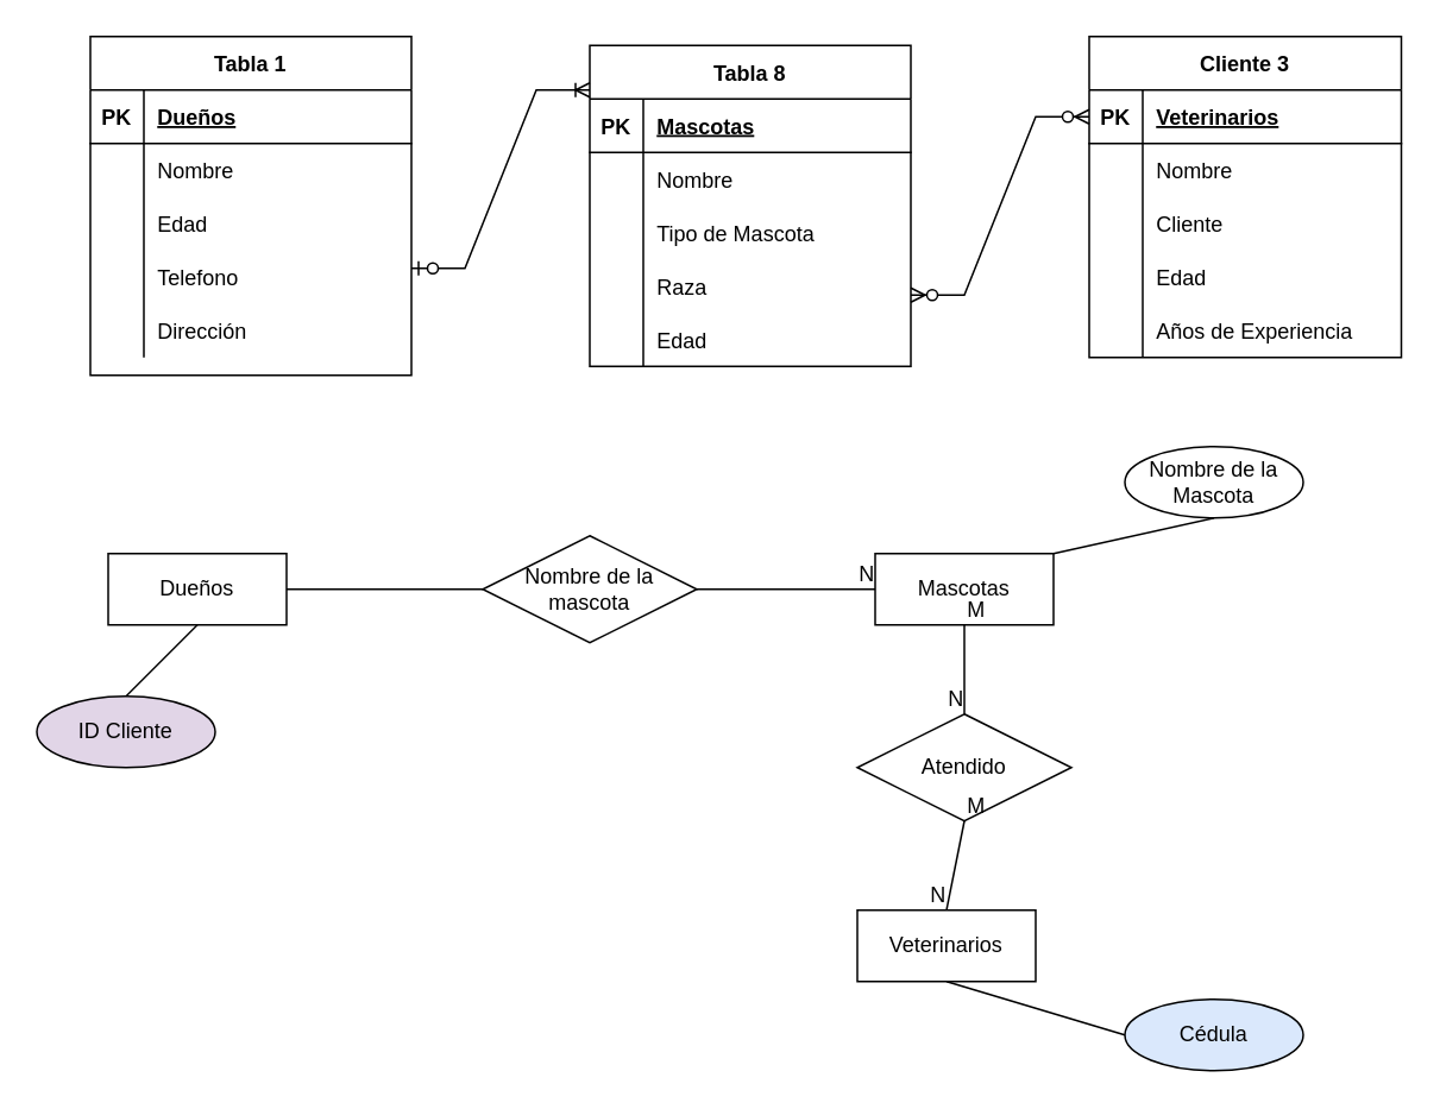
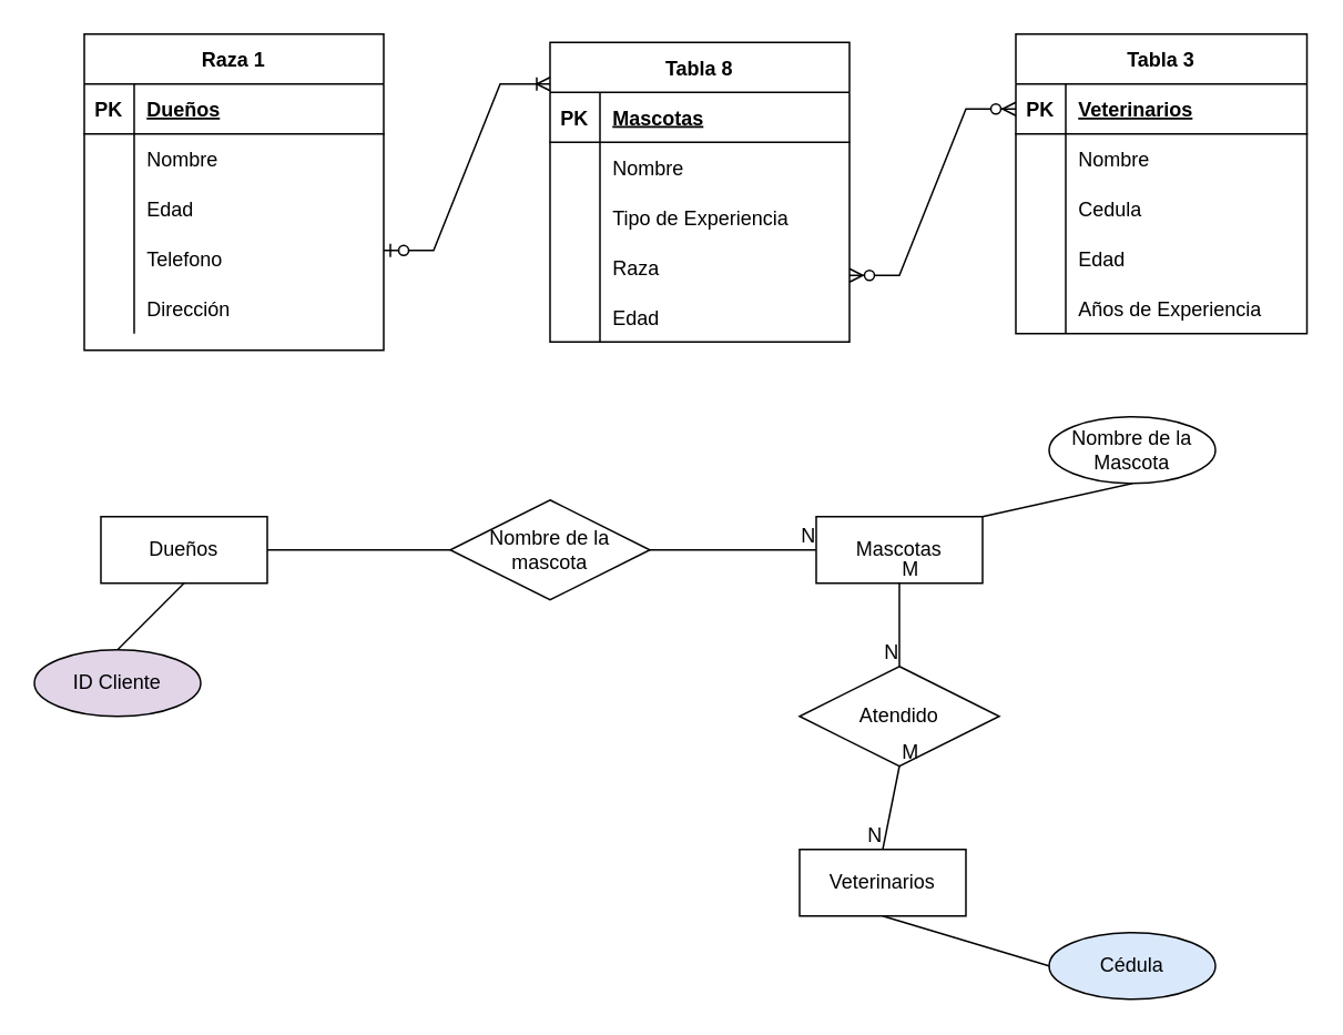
- <mxCell id="34" value="Tabla 1" style="shape=table;startSize=30;container=1;collapsible=1;childLayout=tableLayout;fixedRows=1;rowLines=0;fontStyle=1;align=center;resizeLast=1;" vertex="1" parent="1"><mxGeometry x="50" y="20" width="180" height="190" as="geometry" /></mxCell>
+ <mxCell id="34" value="Raza 1" style="shape=table;startSize=30;container=1;collapsible=1;childLayout=tableLayout;fixedRows=1;rowLines=0;fontStyle=1;align=center;resizeLast=1;" vertex="1" parent="1"><mxGeometry x="50" y="20" width="180" height="190" as="geometry" /></mxCell>
- <mxCell id="18" value="Cliente 3" style="shape=table;startSize=30;container=1;collapsible=1;childLayout=tableLayout;fixedRows=1;rowLines=0;fontStyle=1;align=center;resizeLast=1;" vertex="1" parent="1"><mxGeometry x="610" y="20" width="175" height="180" as="geometry" /></mxCell>
+ <mxCell id="18" value="Tabla 3" style="shape=table;startSize=30;container=1;collapsible=1;childLayout=tableLayout;fixedRows=1;rowLines=0;fontStyle=1;align=center;resizeLast=1;" vertex="1" parent="1"><mxGeometry x="610" y="20" width="175" height="180" as="geometry" /></mxCell>
- <mxCell id="27" value="Cliente" style="shape=partialRectangle;connectable=0;fillColor=none;top=0;left=0;bottom=0;right=0;align=left;spacingLeft=6;overflow=hidden;" vertex="1" parent="25"><mxGeometry x="30" width="145" height="30" as="geometry"><mxRectangle width="145" height="30" as="alternateBounds" /></mxGeometry></mxCell>
+ <mxCell id="27" value="Cedula" style="shape=partialRectangle;connectable=0;fillColor=none;top=0;left=0;bottom=0;right=0;align=left;spacingLeft=6;overflow=hidden;" vertex="1" parent="25"><mxGeometry x="30" width="145" height="30" as="geometry"><mxRectangle width="145" height="30" as="alternateBounds" /></mxGeometry></mxCell>
- <mxCell id="11" value="Tipo de Mascota " style="shape=partialRectangle;connectable=0;fillColor=none;top=0;left=0;bottom=0;right=0;align=left;spacingLeft=6;overflow=hidden;" vertex="1" parent="9"><mxGeometry x="30" width="150" height="30" as="geometry"><mxRectangle width="150" height="30" as="alternateBounds" /></mxGeometry></mxCell>
+ <mxCell id="11" value="Tipo de Experiencia " style="shape=partialRectangle;connectable=0;fillColor=none;top=0;left=0;bottom=0;right=0;align=left;spacingLeft=6;overflow=hidden;" vertex="1" parent="9"><mxGeometry x="30" width="150" height="30" as="geometry"><mxRectangle width="150" height="30" as="alternateBounds" /></mxGeometry></mxCell>
